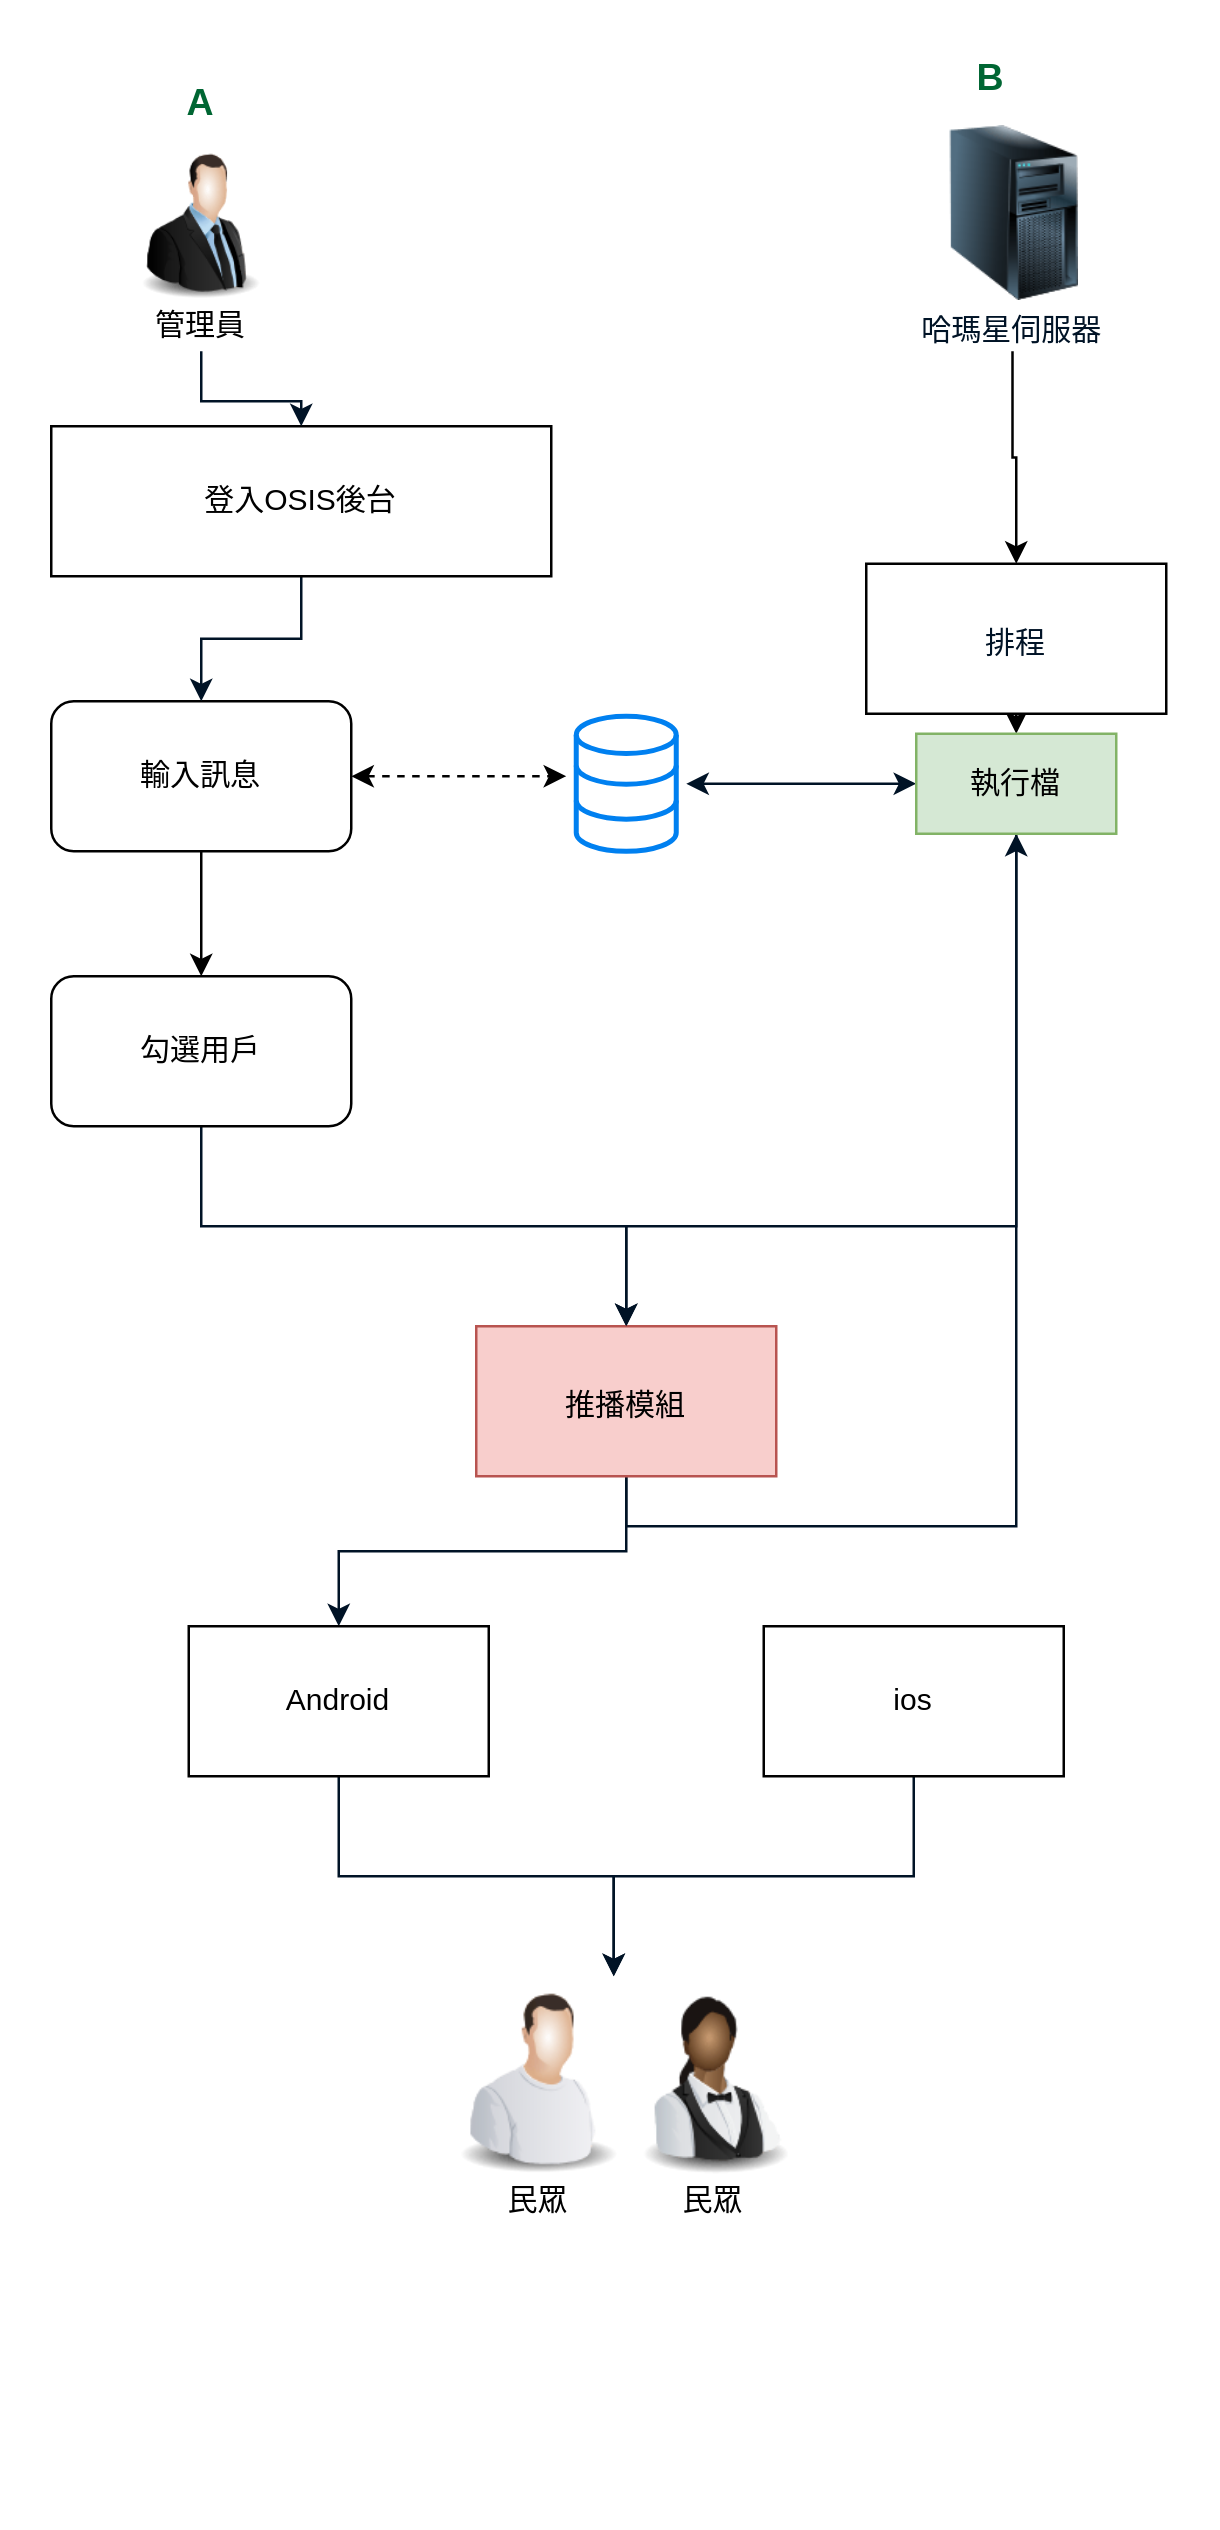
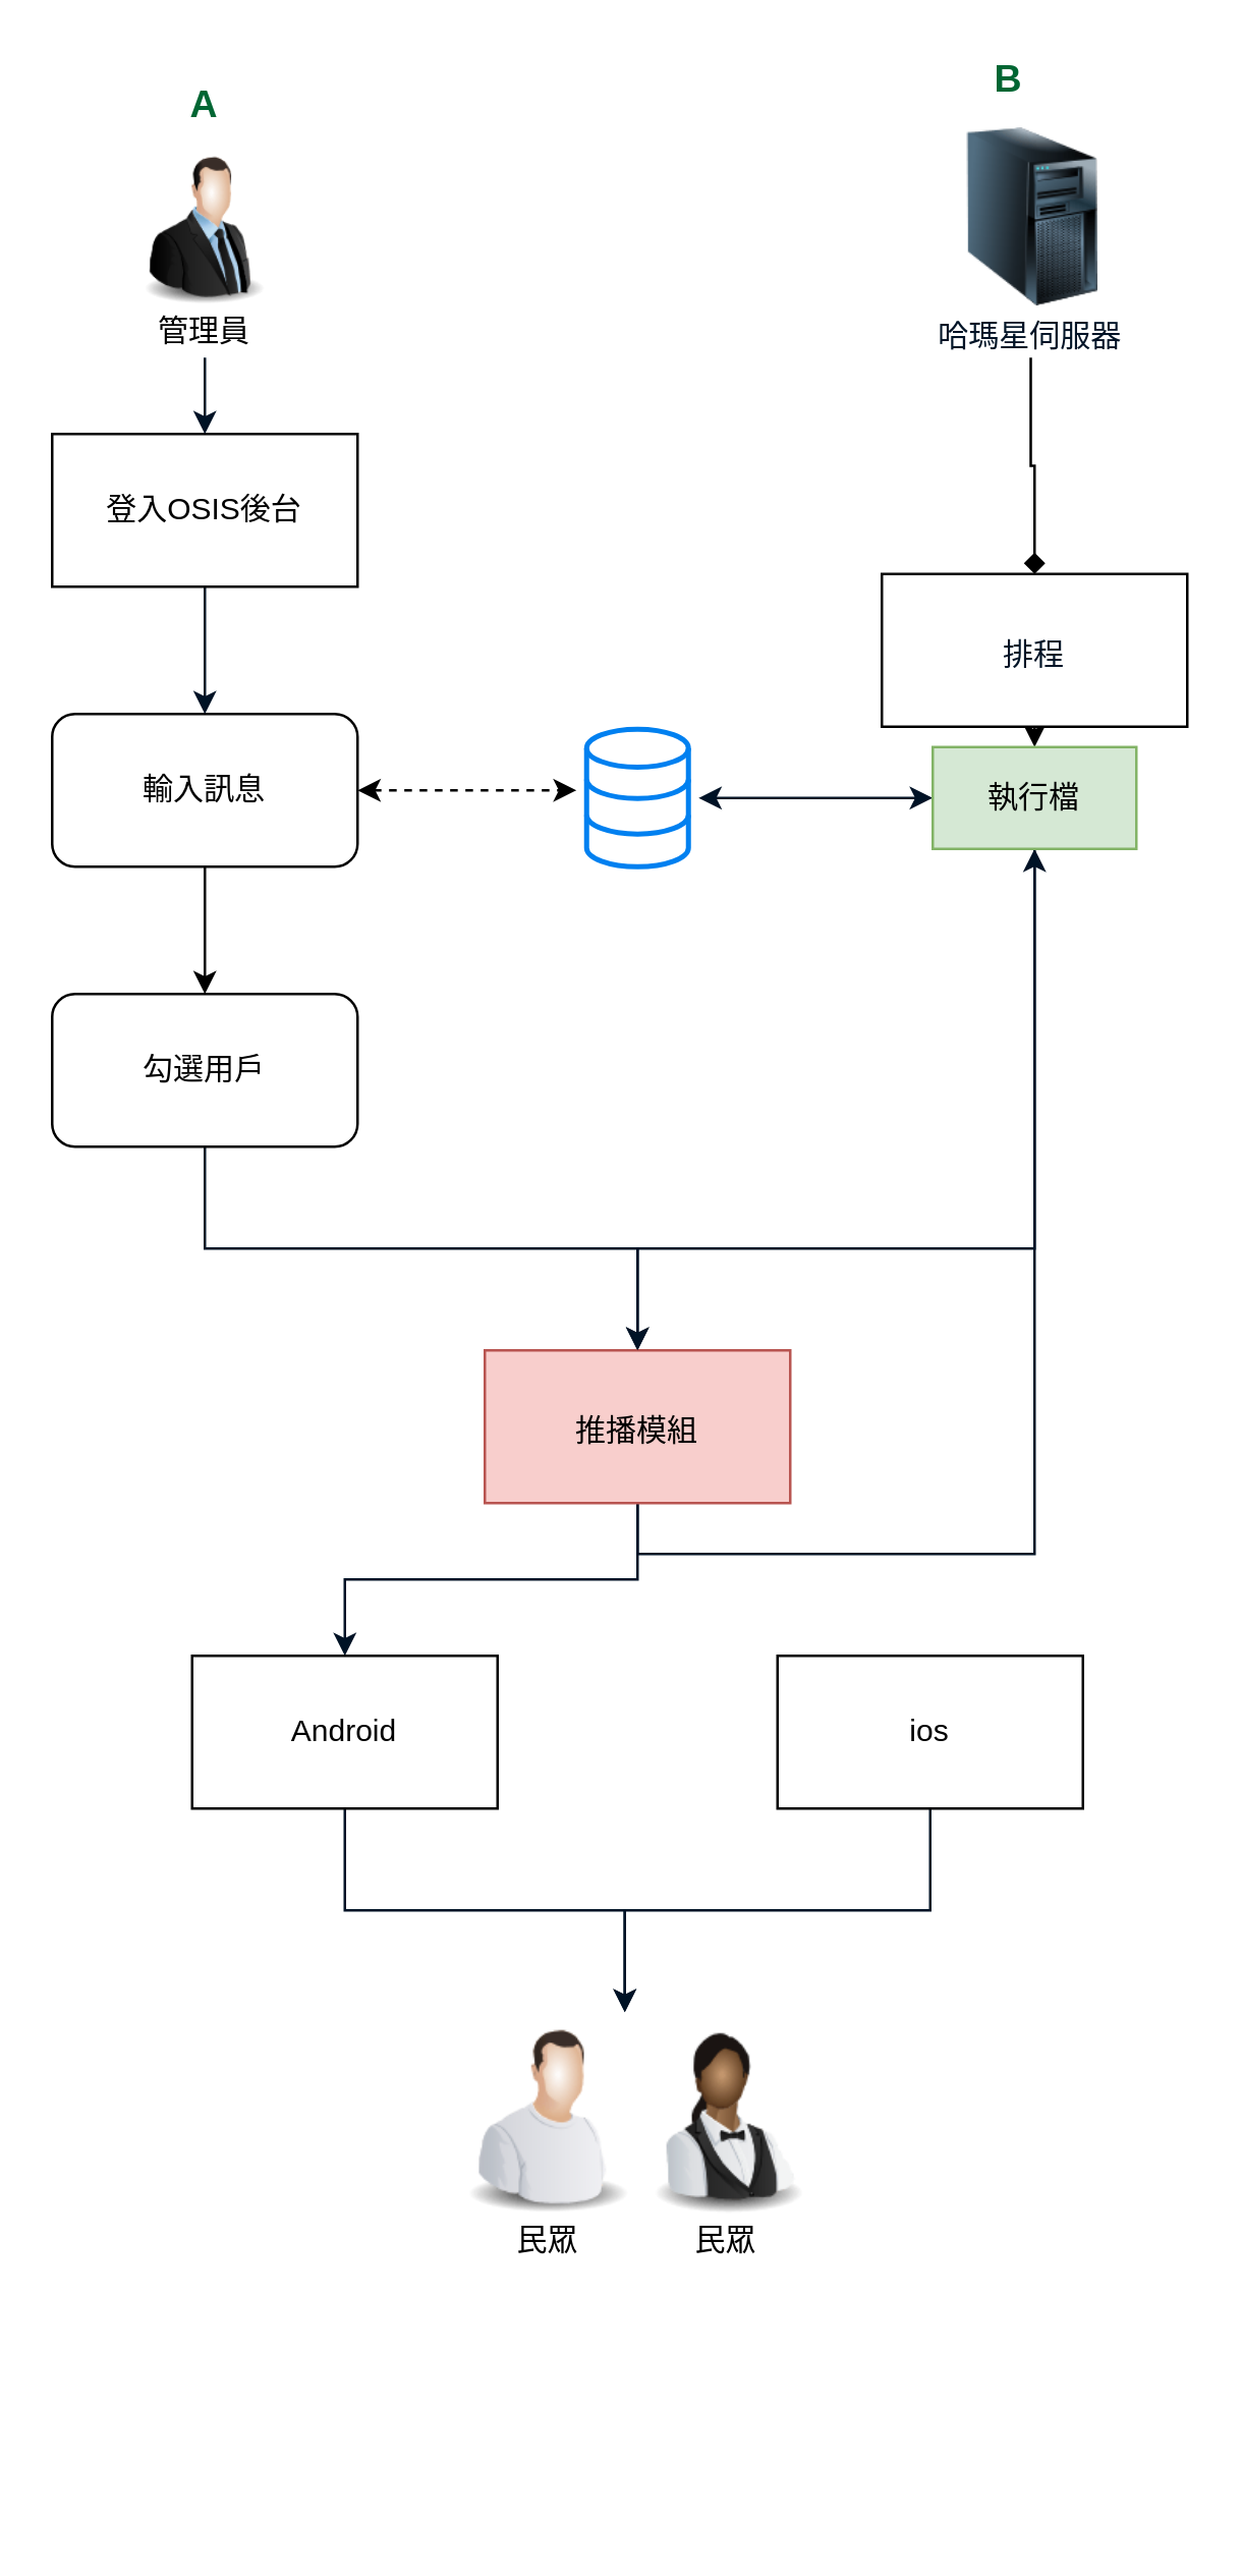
- <mxCell id="7" value="登入OSIS後台" style="rounded=0;whiteSpace=wrap;html=1;" vertex="1" parent="1"><mxGeometry x="20" y="170" width="200" height="60" as="geometry" /></mxCell>
+ <mxCell id="7" value="登入OSIS後台" style="rounded=0;whiteSpace=wrap;html=1;" vertex="1" parent="1"><mxGeometry x="20" y="170" width="120" height="60" as="geometry" /></mxCell>
- <mxCell id="39" style="edgeStyle=orthogonalEdgeStyle;rounded=0;orthogonalLoop=1;jettySize=auto;html=1;exitX=0.5;exitY=1;exitDx=0;exitDy=0;entryX=0.5;entryY=0;entryDx=0;entryDy=0;" edge="1" parent="1" source="22" target="24"><mxGeometry relative="1" as="geometry" /></mxCell>
+ <mxCell id="39" style="edgeStyle=orthogonalEdgeStyle;rounded=0;orthogonalLoop=1;jettySize=auto;html=1;exitX=0.5;exitY=1;exitDx=0;exitDy=0;entryX=0.5;entryY=0;entryDx=0;entryDy=0;endArrow=diamond;" edge="1" parent="1" source="22" target="24"><mxGeometry relative="1" as="geometry" /></mxCell>
